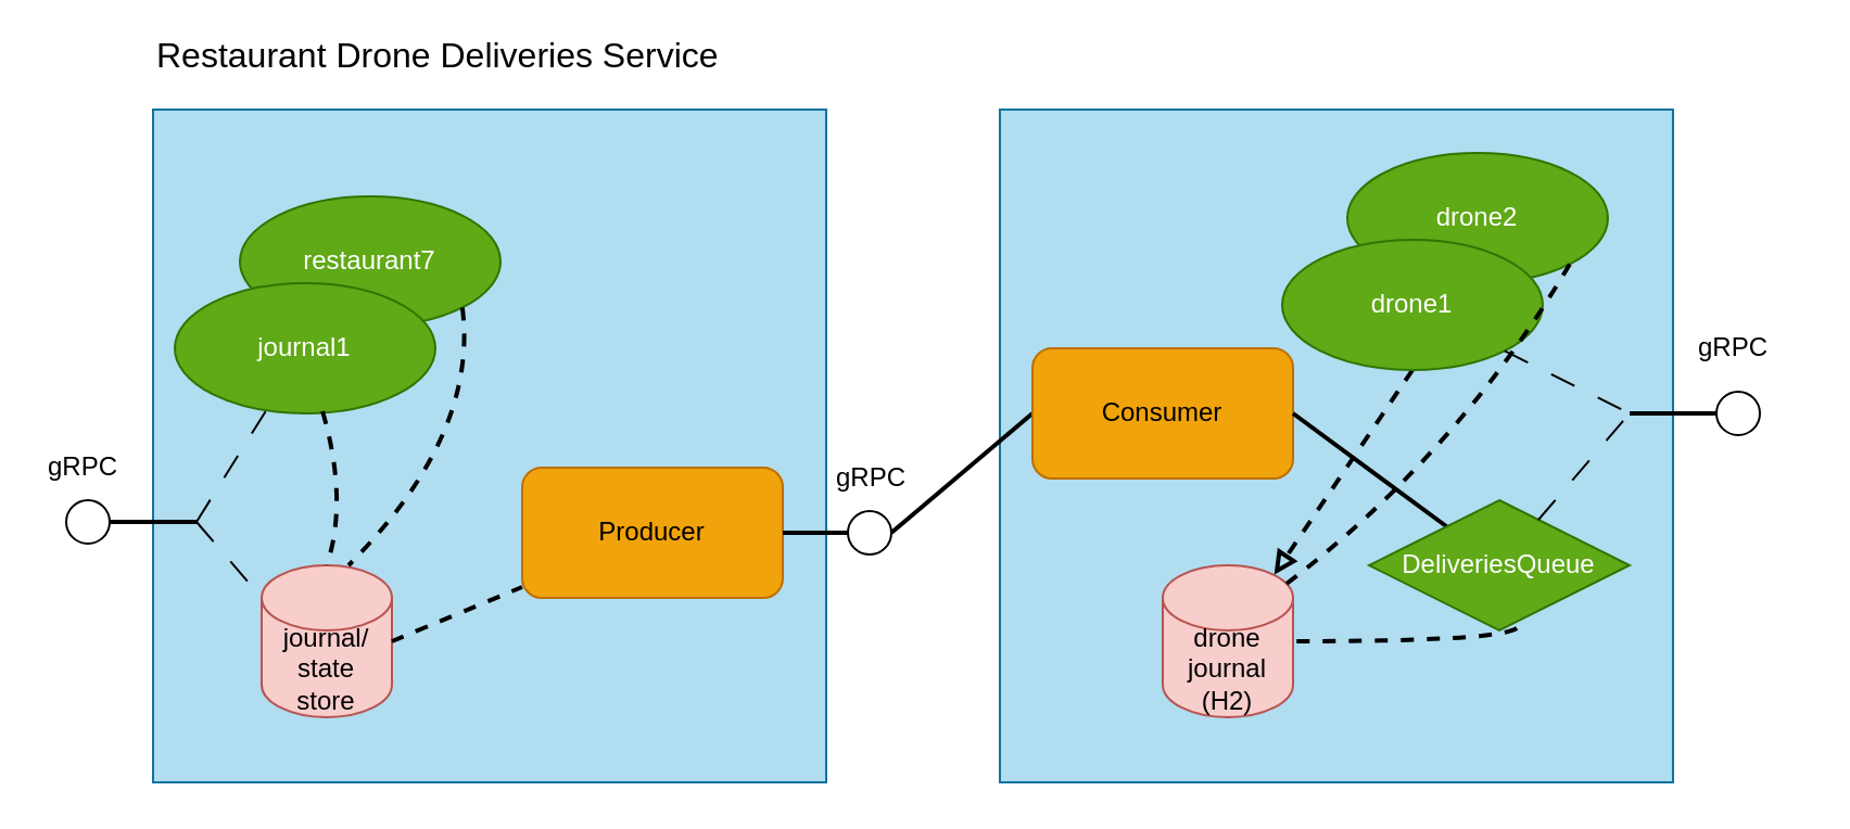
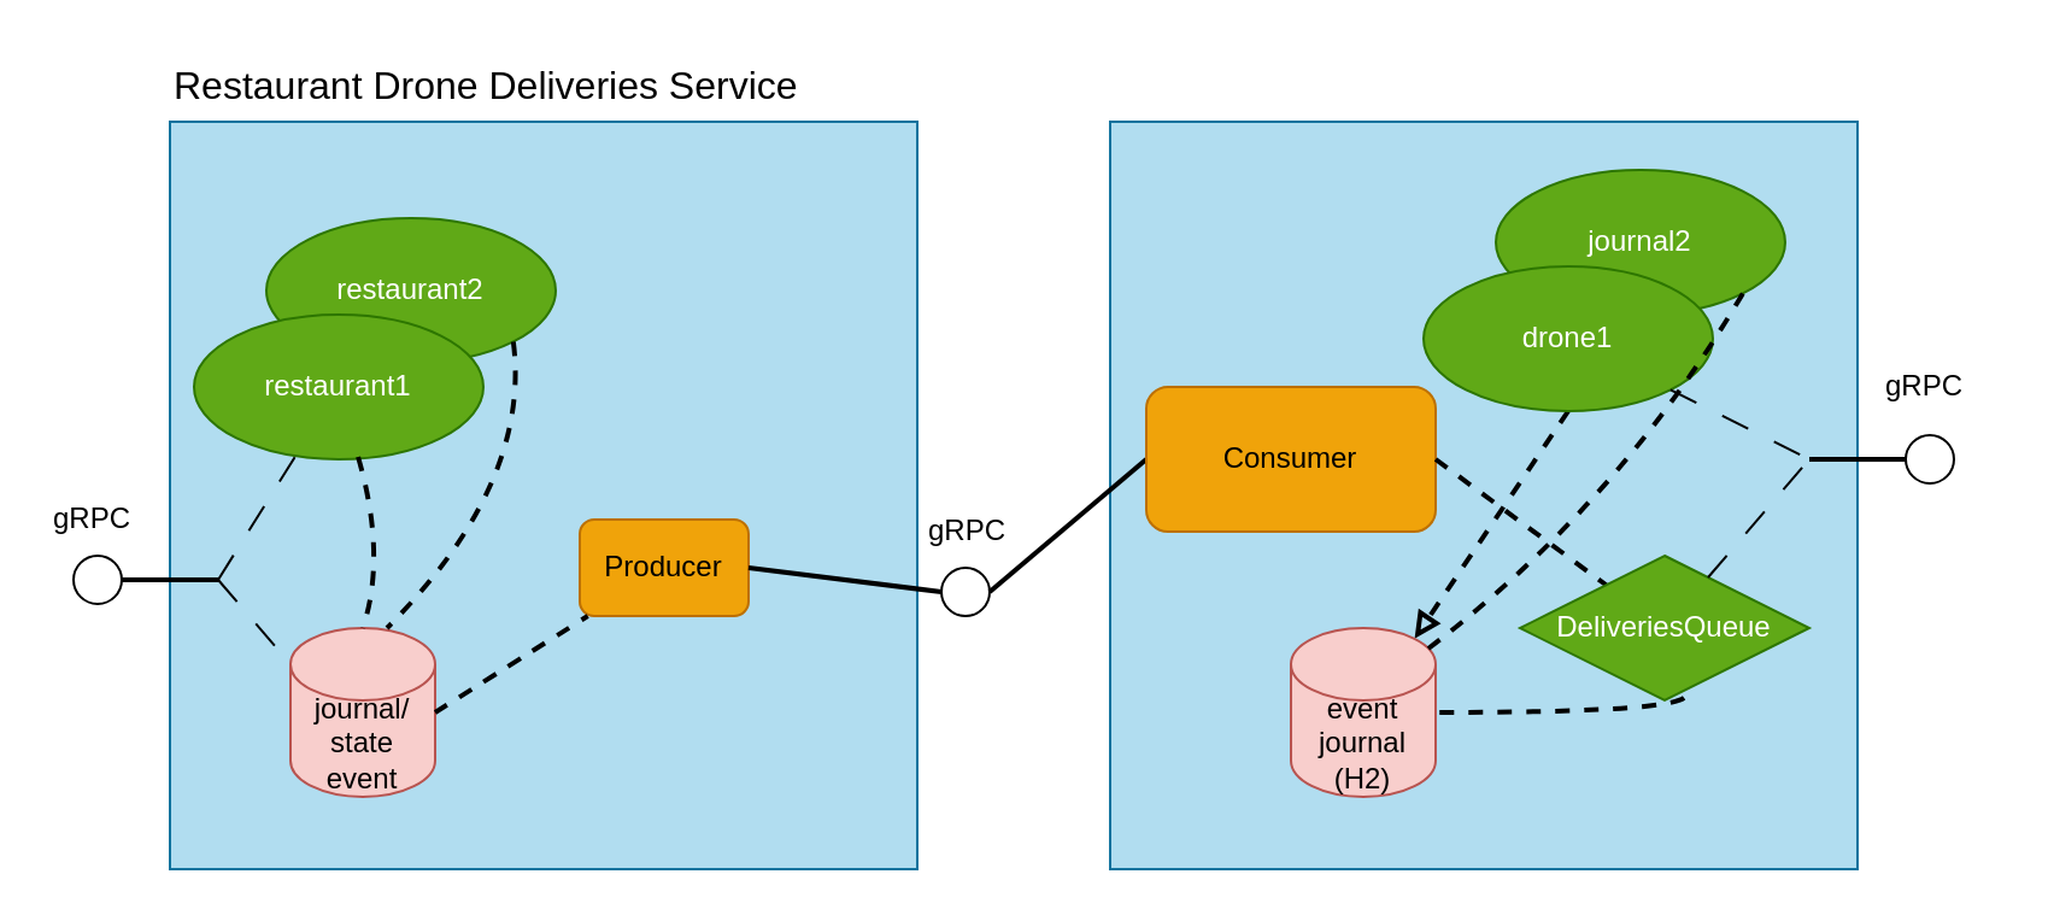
- <mxCell id="18" value="Restaurant Drone Deliveries Service" style="text;html=1;strokeColor=none;fillColor=none;align=left;verticalAlign=middle;whiteSpace=wrap;rounded=0;fontSize=16;" vertex="1" parent="1"><mxGeometry x="70" y="10" width="290" height="30" as="geometry" /></mxCell>
+ <mxCell id="18" value="Restaurant Drone Deliveries Service" style="text;html=1;strokeColor=none;fillColor=none;align=left;verticalAlign=middle;whiteSpace=wrap;rounded=0;fontSize=16;" vertex="1" parent="1"><mxGeometry x="70" y="20" width="290" height="30" as="geometry" /></mxCell>
- <mxCell id="26" value="drone2" style="ellipse;whiteSpace=wrap;html=1;fillColor=#60a917;strokeColor=#2D7600;fontColor=#ffffff;" vertex="1" parent="1"><mxGeometry x="620" y="70" width="120" height="60" as="geometry" /></mxCell>
+ <mxCell id="26" value="journal2" style="ellipse;whiteSpace=wrap;html=1;fillColor=#60a917;strokeColor=#2D7600;fontColor=#ffffff;" vertex="1" parent="1"><mxGeometry x="620" y="70" width="120" height="60" as="geometry" /></mxCell>
- <mxCell id="11" value="restaurant7" style="ellipse;whiteSpace=wrap;html=1;fillColor=#60a917;strokeColor=#2D7600;fontColor=#ffffff;" vertex="1" parent="1"><mxGeometry x="110" y="90" width="120" height="60" as="geometry" /></mxCell>
+ <mxCell id="11" value="restaurant2" style="ellipse;whiteSpace=wrap;html=1;fillColor=#60a917;strokeColor=#2D7600;fontColor=#ffffff;" vertex="1" parent="1"><mxGeometry x="110" y="90" width="120" height="60" as="geometry" /></mxCell>
- <mxCell id="12" value="journal1" style="ellipse;whiteSpace=wrap;html=1;fillColor=#60a917;strokeColor=#2D7600;fontColor=#ffffff;" vertex="1" parent="1"><mxGeometry x="80" y="130" width="120" height="60" as="geometry" /></mxCell>
+ <mxCell id="12" value="restaurant1" style="ellipse;whiteSpace=wrap;html=1;fillColor=#60a917;strokeColor=#2D7600;fontColor=#ffffff;" vertex="1" parent="1"><mxGeometry x="80" y="130" width="120" height="60" as="geometry" /></mxCell>
- <mxCell id="20" value="" style="endArrow=none;html=1;strokeWidth=2;endFill=0;dashed=0;curved=1;exitX=1;exitY=0.5;exitDx=0;exitDy=0;" edge="1" parent="1" source="19" target="29"><mxGeometry width="50" height="50" relative="1" as="geometry"><mxPoint x="752" y="216" as="sourcePoint" /><mxPoint x="605" y="305" as="targetPoint" /></mxGeometry></mxCell>
+ <mxCell id="20" value="" style="endArrow=none;html=1;strokeWidth=2;endFill=0;dashed=1;curved=1;exitX=1;exitY=0.5;exitDx=0;exitDy=0;" edge="1" parent="1" source="19" target="29"><mxGeometry width="50" height="50" relative="1" as="geometry"><mxPoint x="752" y="216" as="sourcePoint" /><mxPoint x="605" y="305" as="targetPoint" /></mxGeometry></mxCell>
- <mxCell id="10" value="Producer" style="rounded=1;whiteSpace=wrap;html=1;fillColor=#f0a30a;fontColor=#000000;strokeColor=#BD7000;" vertex="1" parent="1"><mxGeometry x="240" y="215" width="120" height="60" as="geometry" /></mxCell>
+ <mxCell id="10" value="Producer" style="rounded=1;whiteSpace=wrap;html=1;fillColor=#f0a30a;fontColor=#000000;strokeColor=#BD7000;" vertex="1" parent="1"><mxGeometry x="240" y="215" width="70" height="40" as="geometry" /></mxCell>
- <mxCell id="9" value="journal/&lt;br&gt;state &lt;br&gt;store" style="shape=cylinder3;whiteSpace=wrap;html=1;boundedLbl=1;backgroundOutline=1;size=15;fillColor=#f8cecc;strokeColor=#b85450;" vertex="1" parent="1"><mxGeometry x="120" y="260" width="60" height="70" as="geometry" /></mxCell>
+ <mxCell id="9" value="journal/&lt;br&gt;state &lt;br&gt;event" style="shape=cylinder3;whiteSpace=wrap;html=1;boundedLbl=1;backgroundOutline=1;size=15;fillColor=#f8cecc;strokeColor=#b85450;" vertex="1" parent="1"><mxGeometry x="120" y="260" width="60" height="70" as="geometry" /></mxCell>
- <mxCell id="4" value="drone&lt;br&gt;journal (H2)" style="shape=cylinder3;whiteSpace=wrap;html=1;boundedLbl=1;backgroundOutline=1;size=15;fillColor=#f8cecc;strokeColor=#b85450;" parent="1" vertex="1"><mxGeometry x="535" y="260" width="60" height="70" as="geometry" /></mxCell>
+ <mxCell id="4" value="event&lt;br&gt;journal (H2)" style="shape=cylinder3;whiteSpace=wrap;html=1;boundedLbl=1;backgroundOutline=1;size=15;fillColor=#f8cecc;strokeColor=#b85450;" parent="1" vertex="1"><mxGeometry x="535" y="260" width="60" height="70" as="geometry" /></mxCell>
